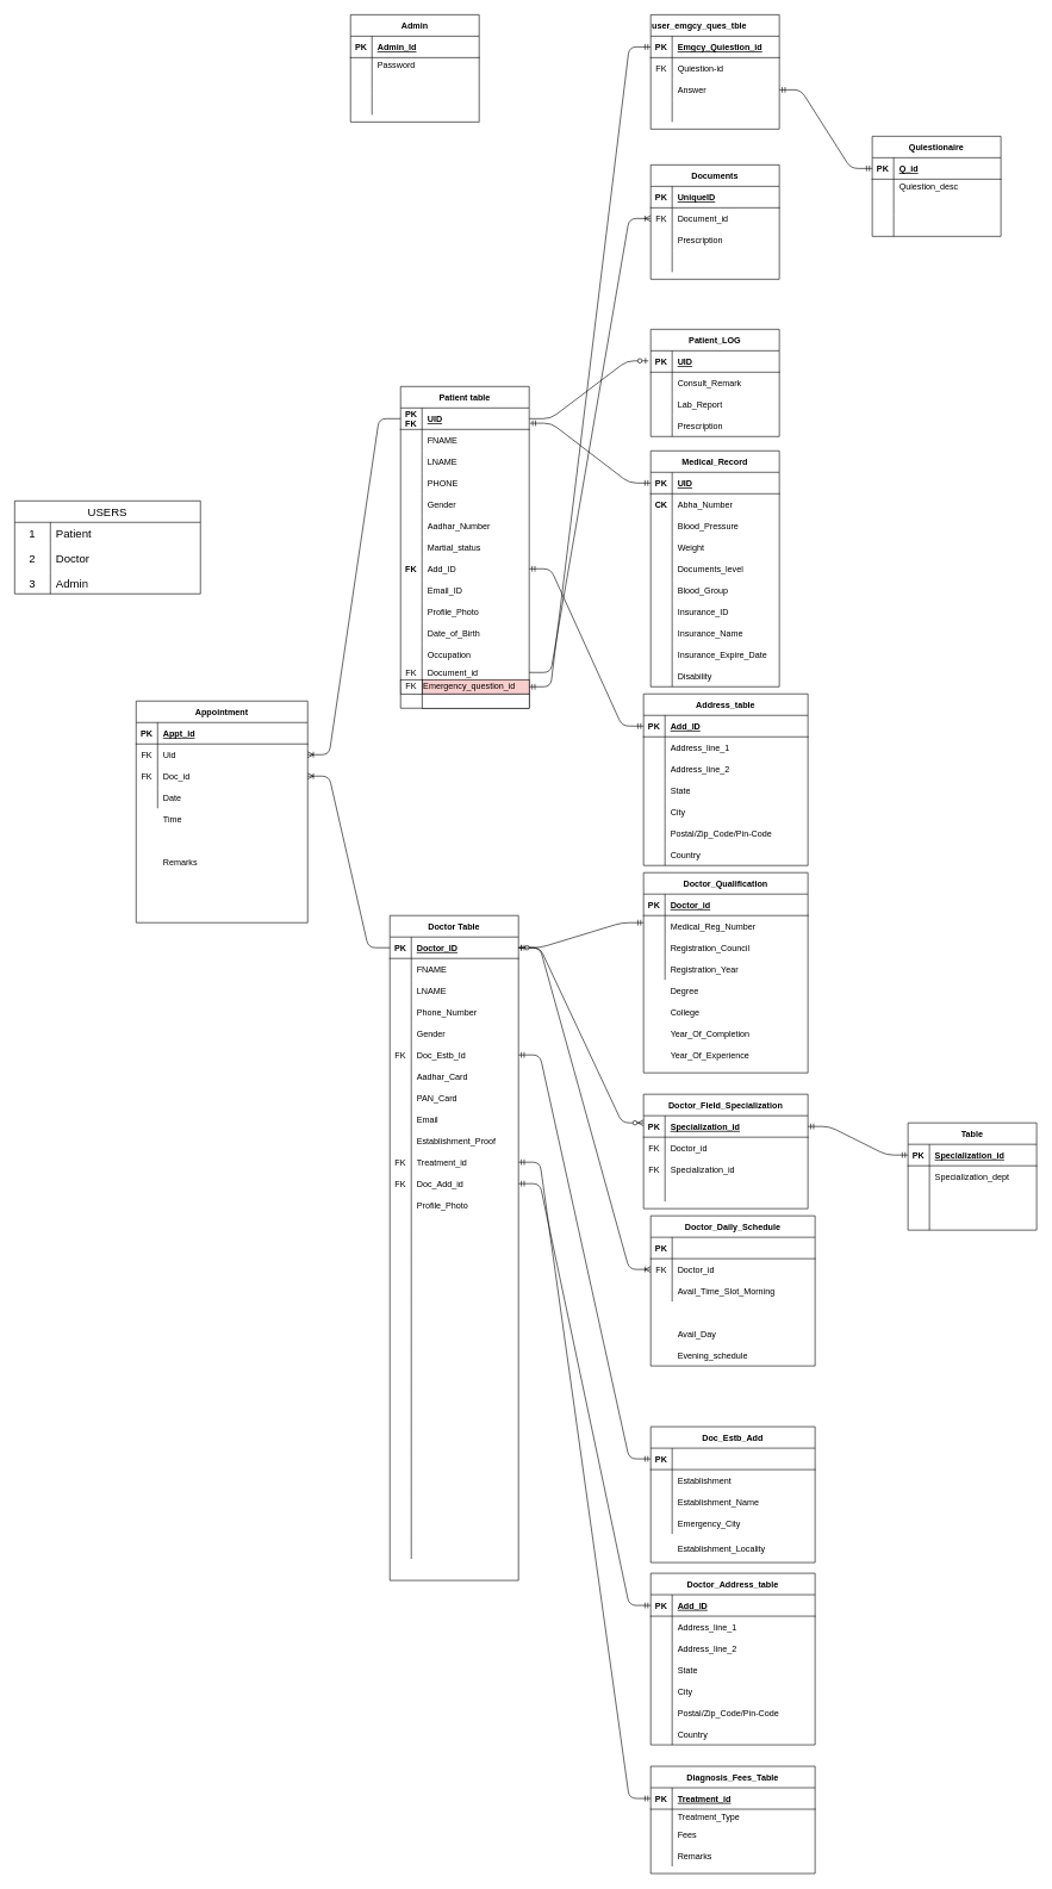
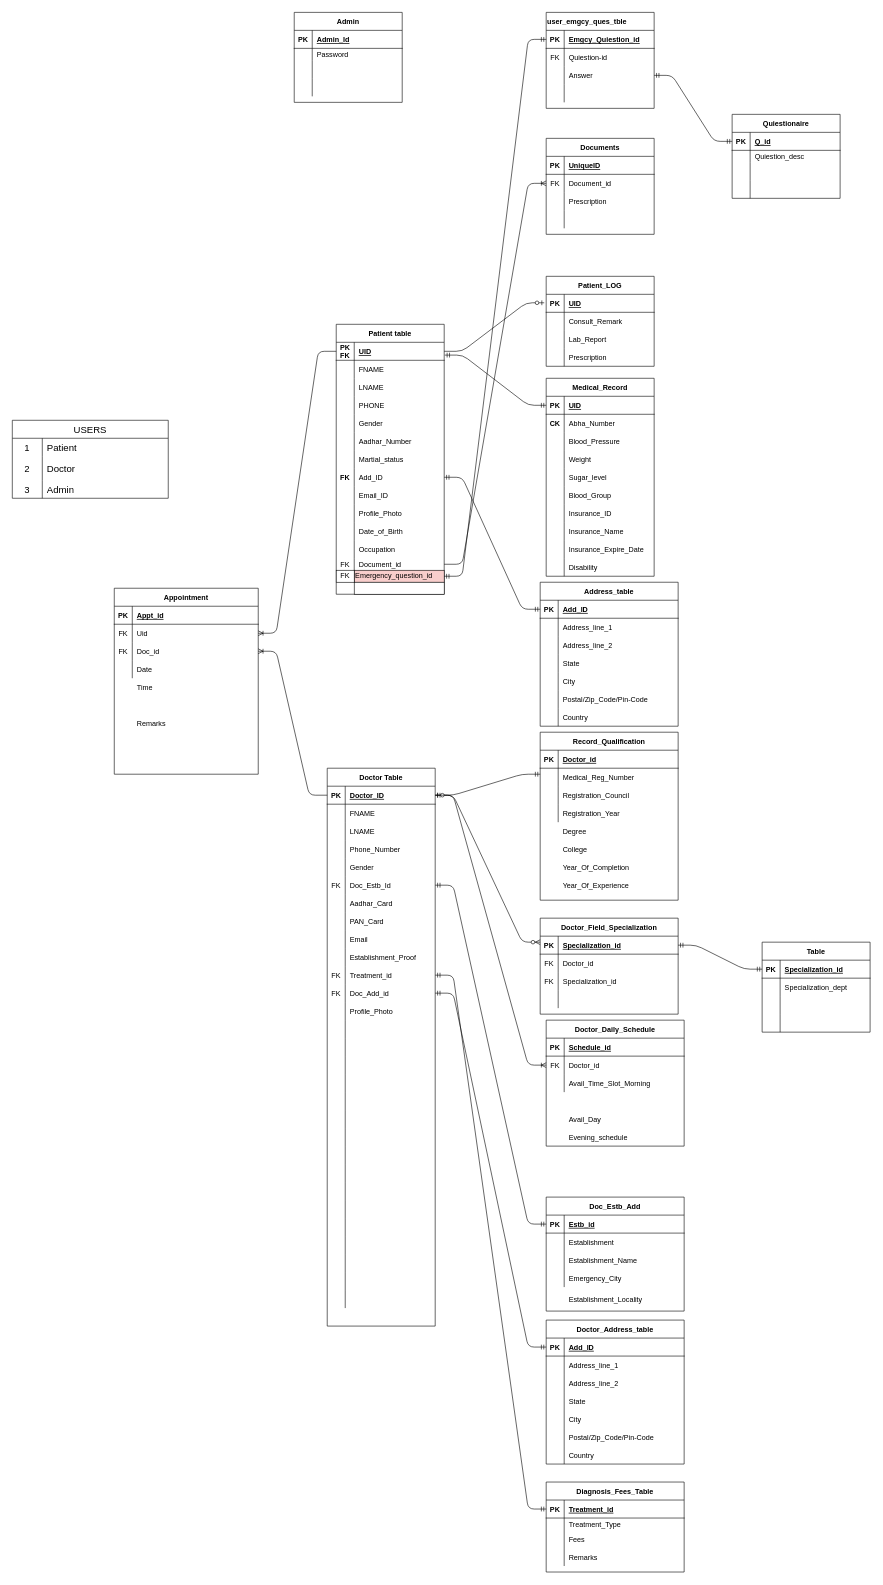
- <mxCell id="192" value="Documents_level" style="shape=partialRectangle;connectable=0;fillColor=none;top=0;left=0;bottom=0;right=0;align=left;spacingLeft=6;overflow=hidden;" parent="190" vertex="1"><mxGeometry x="30" width="150" height="30" as="geometry"><mxRectangle width="150" height="30" as="alternateBounds" /></mxGeometry></mxCell>
+ <mxCell id="192" value="Sugar_level" style="shape=partialRectangle;connectable=0;fillColor=none;top=0;left=0;bottom=0;right=0;align=left;spacingLeft=6;overflow=hidden;" parent="190" vertex="1"><mxGeometry x="30" width="150" height="30" as="geometry"><mxRectangle width="150" height="30" as="alternateBounds" /></mxGeometry></mxCell>
- <mxCell id="339" value="Doctor_Qualification" style="shape=table;startSize=30;container=1;collapsible=1;childLayout=tableLayout;fixedRows=1;rowLines=0;fontStyle=1;align=center;resizeLast=1;" vertex="1" parent="1"><mxGeometry x="900" y="1220" width="230" height="280" as="geometry" /></mxCell>
+ <mxCell id="339" value="Record_Qualification" style="shape=table;startSize=30;container=1;collapsible=1;childLayout=tableLayout;fixedRows=1;rowLines=0;fontStyle=1;align=center;resizeLast=1;" vertex="1" parent="1"><mxGeometry x="900" y="1220" width="230" height="280" as="geometry" /></mxCell>
+ <mxCell id="299" value="Schedule_id" style="shape=partialRectangle;connectable=0;fillColor=none;top=0;left=0;bottom=0;right=0;align=left;spacingLeft=6;fontStyle=5;overflow=hidden;" vertex="1" parent="297"><mxGeometry x="30" width="200" height="30" as="geometry" /></mxCell>
+ <mxCell id="270" value="Estb_id" style="shape=partialRectangle;connectable=0;fillColor=none;top=0;left=0;bottom=0;right=0;align=left;spacingLeft=6;fontStyle=5;overflow=hidden;" vertex="1" parent="268"><mxGeometry x="30" width="200" height="30" as="geometry" /></mxCell>
